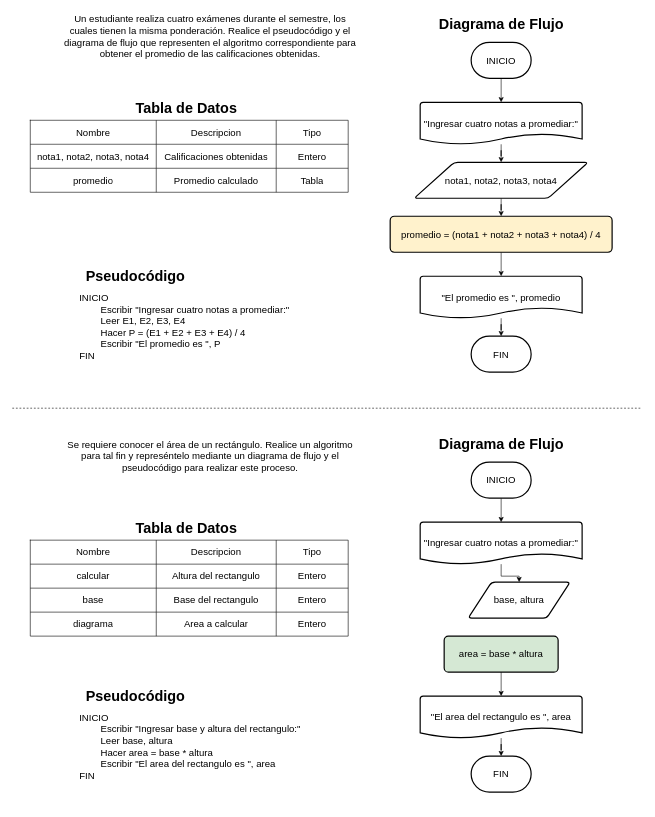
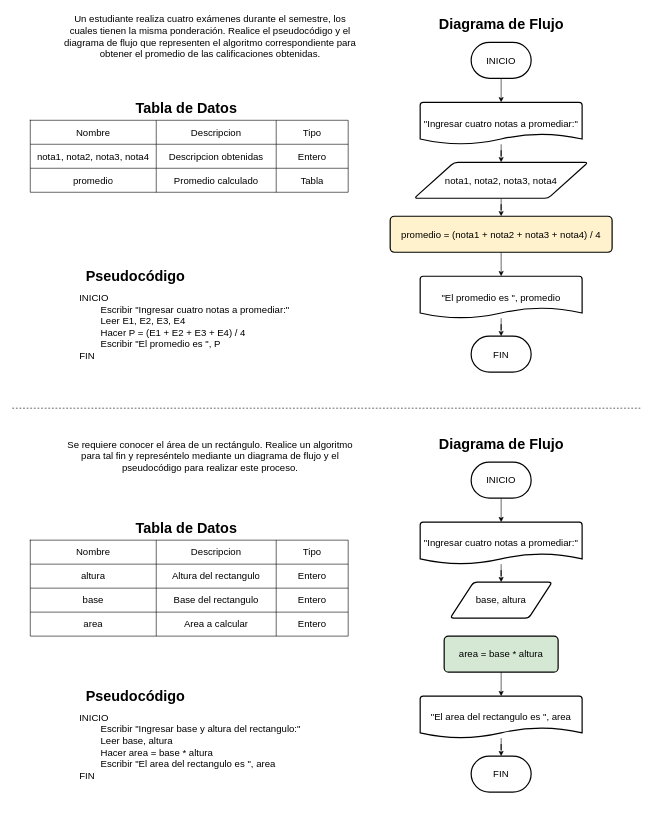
- <mxCell id="10" value="Calificaciones obtenidas" style="shape=partialRectangle;html=1;whiteSpace=wrap;connectable=0;fillColor=none;top=0;left=0;bottom=0;right=0;overflow=hidden;fontSize=16;" vertex="1" parent="8"><mxGeometry x="210" width="200" height="40" as="geometry" /></mxCell>
+ <mxCell id="10" value="Descripcion obtenidas" style="shape=partialRectangle;html=1;whiteSpace=wrap;connectable=0;fillColor=none;top=0;left=0;bottom=0;right=0;overflow=hidden;fontSize=16;" vertex="1" parent="8"><mxGeometry x="210" width="200" height="40" as="geometry" /></mxCell>
- <mxCell id="38" value="calcular" style="shape=partialRectangle;html=1;whiteSpace=wrap;connectable=0;fillColor=none;top=0;left=0;bottom=0;right=0;overflow=hidden;fontSize=16;" vertex="1" parent="37"><mxGeometry width="210" height="40" as="geometry" /></mxCell>
+ <mxCell id="38" value="altura" style="shape=partialRectangle;html=1;whiteSpace=wrap;connectable=0;fillColor=none;top=0;left=0;bottom=0;right=0;overflow=hidden;fontSize=16;" vertex="1" parent="37"><mxGeometry width="210" height="40" as="geometry" /></mxCell>
- <mxCell id="60" value="&lt;span&gt;base, altura&lt;/span&gt;" style="shape=parallelogram;html=1;strokeWidth=2;perimeter=parallelogramPerimeter;whiteSpace=wrap;rounded=1;arcSize=12;size=0.23;fontSize=16;align=center;verticalAlign=middle;" vertex="1" parent="1"><mxGeometry x="780" y="970" width="170" height="60" as="geometry" /></mxCell>
+ <mxCell id="60" value="&lt;span&gt;base, altura&lt;/span&gt;" style="shape=parallelogram;html=1;strokeWidth=2;perimeter=parallelogramPerimeter;whiteSpace=wrap;rounded=1;arcSize=12;size=0.23;fontSize=16;align=center;verticalAlign=middle;" vertex="1" parent="1"><mxGeometry x="750" y="970" width="170" height="60" as="geometry" /></mxCell>
- <mxCell id="46" value="diagrama" style="shape=partialRectangle;html=1;whiteSpace=wrap;connectable=0;fillColor=none;top=0;left=0;bottom=0;right=0;overflow=hidden;fontSize=16;" vertex="1" parent="45"><mxGeometry width="210" height="40" as="geometry" /></mxCell>
+ <mxCell id="46" value="area" style="shape=partialRectangle;html=1;whiteSpace=wrap;connectable=0;fillColor=none;top=0;left=0;bottom=0;right=0;overflow=hidden;fontSize=16;" vertex="1" parent="45"><mxGeometry width="210" height="40" as="geometry" /></mxCell>
